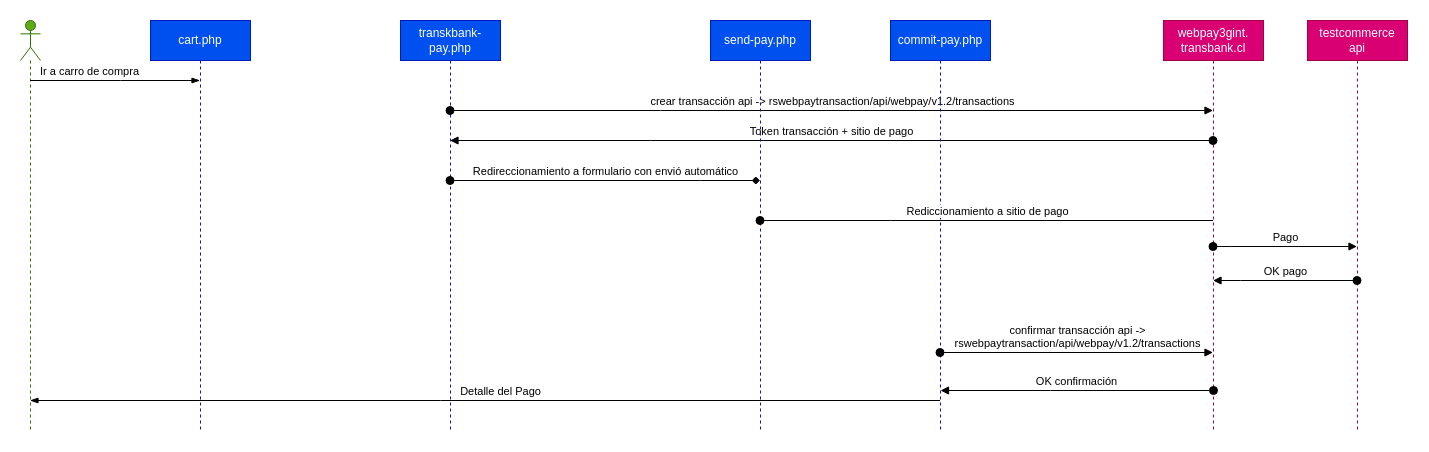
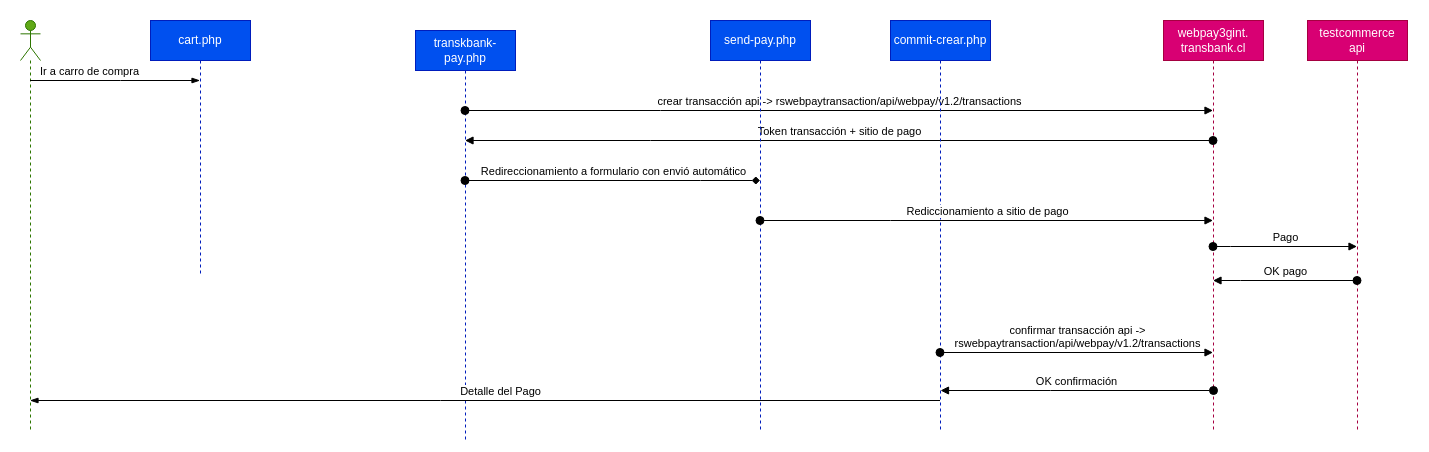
- <mxCell id="9" value="commit-pay.php" style="shape=umlLifeline;perimeter=lifelinePerimeter;whiteSpace=wrap;html=1;container=1;dropTarget=0;collapsible=0;recursiveResize=0;outlineConnect=0;portConstraint=eastwest;newEdgeStyle={&quot;curved&quot;:0,&quot;rounded&quot;:0};fontSize=12;fillColor=#0050ef;strokeColor=#001DBC;fontColor=#ffffff;" vertex="1" parent="1"><mxGeometry x="890" y="20" width="100" height="410" as="geometry" /></mxCell>
+ <mxCell id="9" value="commit-crear.php" style="shape=umlLifeline;perimeter=lifelinePerimeter;whiteSpace=wrap;html=1;container=1;dropTarget=0;collapsible=0;recursiveResize=0;outlineConnect=0;portConstraint=eastwest;newEdgeStyle={&quot;curved&quot;:0,&quot;rounded&quot;:0};fontSize=12;fillColor=#0050ef;strokeColor=#001DBC;fontColor=#ffffff;" vertex="1" parent="1"><mxGeometry x="890" y="20" width="100" height="410" as="geometry" /></mxCell>
- <mxCell id="10" value="Rediccionamiento a sitio de pago" style="html=1;verticalAlign=bottom;startArrow=oval;startFill=1;endArrow=none;startSize=8;curved=0;rounded=0;" edge="1" parent="1" source="7" target="4"><mxGeometry width="60" relative="1" as="geometry"><mxPoint x="880" y="220" as="sourcePoint" /><mxPoint x="1030" y="220" as="targetPoint" /><Array as="points"><mxPoint x="890" y="220" /></Array></mxGeometry></mxCell>
+ <mxCell id="10" value="Rediccionamiento a sitio de pago" style="html=1;verticalAlign=bottom;startArrow=oval;startFill=1;endArrow=block;startSize=8;curved=0;rounded=0;" edge="1" parent="1" source="7" target="4"><mxGeometry width="60" relative="1" as="geometry"><mxPoint x="880" y="220" as="sourcePoint" /><mxPoint x="1030" y="220" as="targetPoint" /><Array as="points"><mxPoint x="890" y="220" /></Array></mxGeometry></mxCell>
- <mxCell id="2" value="cart.php" style="shape=umlLifeline;perimeter=lifelinePerimeter;whiteSpace=wrap;html=1;container=1;dropTarget=0;collapsible=0;recursiveResize=0;outlineConnect=0;portConstraint=eastwest;newEdgeStyle={&quot;curved&quot;:0,&quot;rounded&quot;:0};fontSize=12;fillColor=#0050ef;strokeColor=#001DBC;fontColor=#ffffff;" vertex="1" parent="1"><mxGeometry x="150" y="20" width="100" height="410" as="geometry" /></mxCell>
+ <mxCell id="2" value="cart.php" style="shape=umlLifeline;perimeter=lifelinePerimeter;whiteSpace=wrap;html=1;container=1;dropTarget=0;collapsible=0;recursiveResize=0;outlineConnect=0;portConstraint=eastwest;newEdgeStyle={&quot;curved&quot;:0,&quot;rounded&quot;:0};fontSize=12;fillColor=#0050ef;strokeColor=#001DBC;fontColor=#ffffff;" vertex="1" parent="1"><mxGeometry x="150" y="20" width="100" height="255" as="geometry" /></mxCell>
- <mxCell id="3" value="transkbank-pay.php" style="shape=umlLifeline;perimeter=lifelinePerimeter;whiteSpace=wrap;html=1;container=1;dropTarget=0;collapsible=0;recursiveResize=0;outlineConnect=0;portConstraint=eastwest;newEdgeStyle={&quot;curved&quot;:0,&quot;rounded&quot;:0};fontSize=12;fillColor=#0050ef;strokeColor=#001DBC;fontColor=#ffffff;" vertex="1" parent="1"><mxGeometry x="400" y="20" width="100" height="410" as="geometry" /></mxCell>
+ <mxCell id="3" value="transkbank-pay.php" style="shape=umlLifeline;perimeter=lifelinePerimeter;whiteSpace=wrap;html=1;container=1;dropTarget=0;collapsible=0;recursiveResize=0;outlineConnect=0;portConstraint=eastwest;newEdgeStyle={&quot;curved&quot;:0,&quot;rounded&quot;:0};fontSize=12;fillColor=#0050ef;strokeColor=#001DBC;fontColor=#ffffff;" vertex="1" parent="1"><mxGeometry x="415" y="30" width="100" height="410" as="geometry" /></mxCell>
